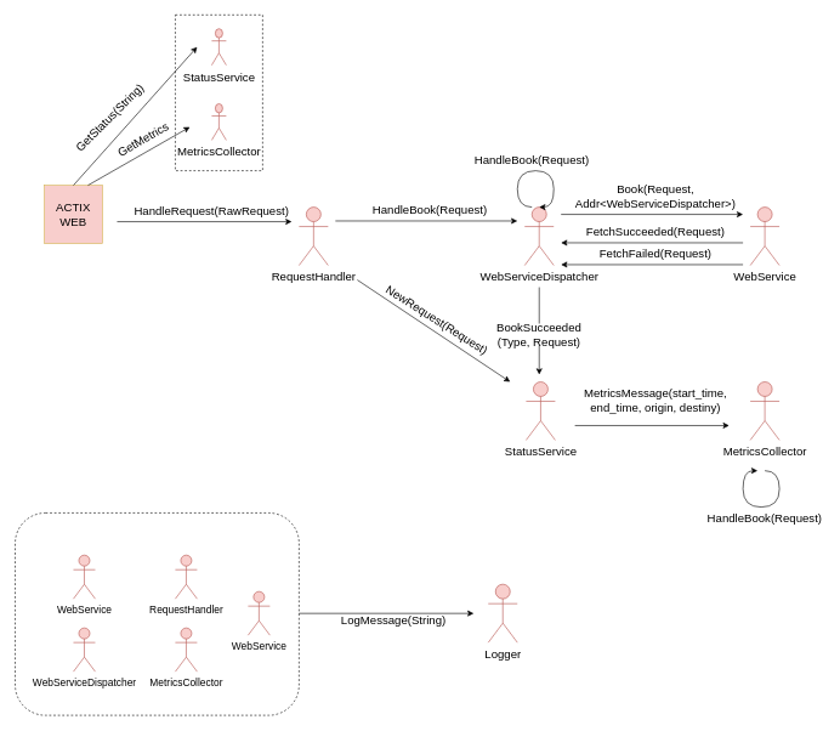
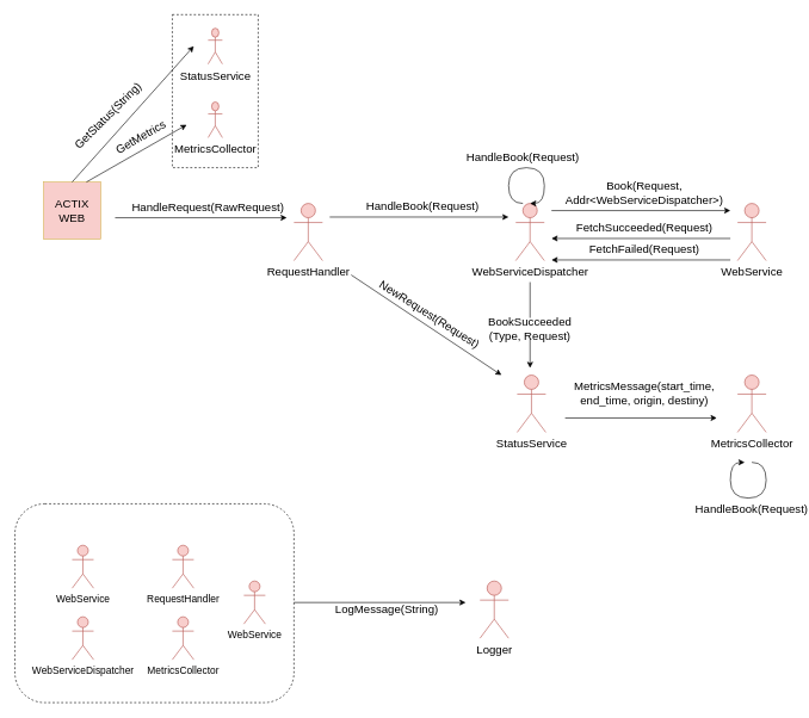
- <mxCell id="6" value="&lt;span style=&quot;font-size: 16px&quot;&gt;Logger&lt;/span&gt;" style="shape=umlActor;verticalLabelPosition=bottom;verticalAlign=top;html=1;outlineConnect=0;fillColor=#f8cecc;strokeColor=#b85450;" vertex="1" parent="1"><mxGeometry x="670" y="802" width="40" height="80" as="geometry" /></mxCell>
+ <mxCell id="6" value="&lt;span style=&quot;font-size: 16px&quot;&gt;Logger&lt;/span&gt;" style="shape=umlActor;verticalLabelPosition=bottom;verticalAlign=top;html=1;outlineConnect=0;fillColor=#f8cecc;strokeColor=#b85450;" vertex="1" parent="1"><mxGeometry x="670" y="812" width="40" height="80" as="geometry" /></mxCell>
